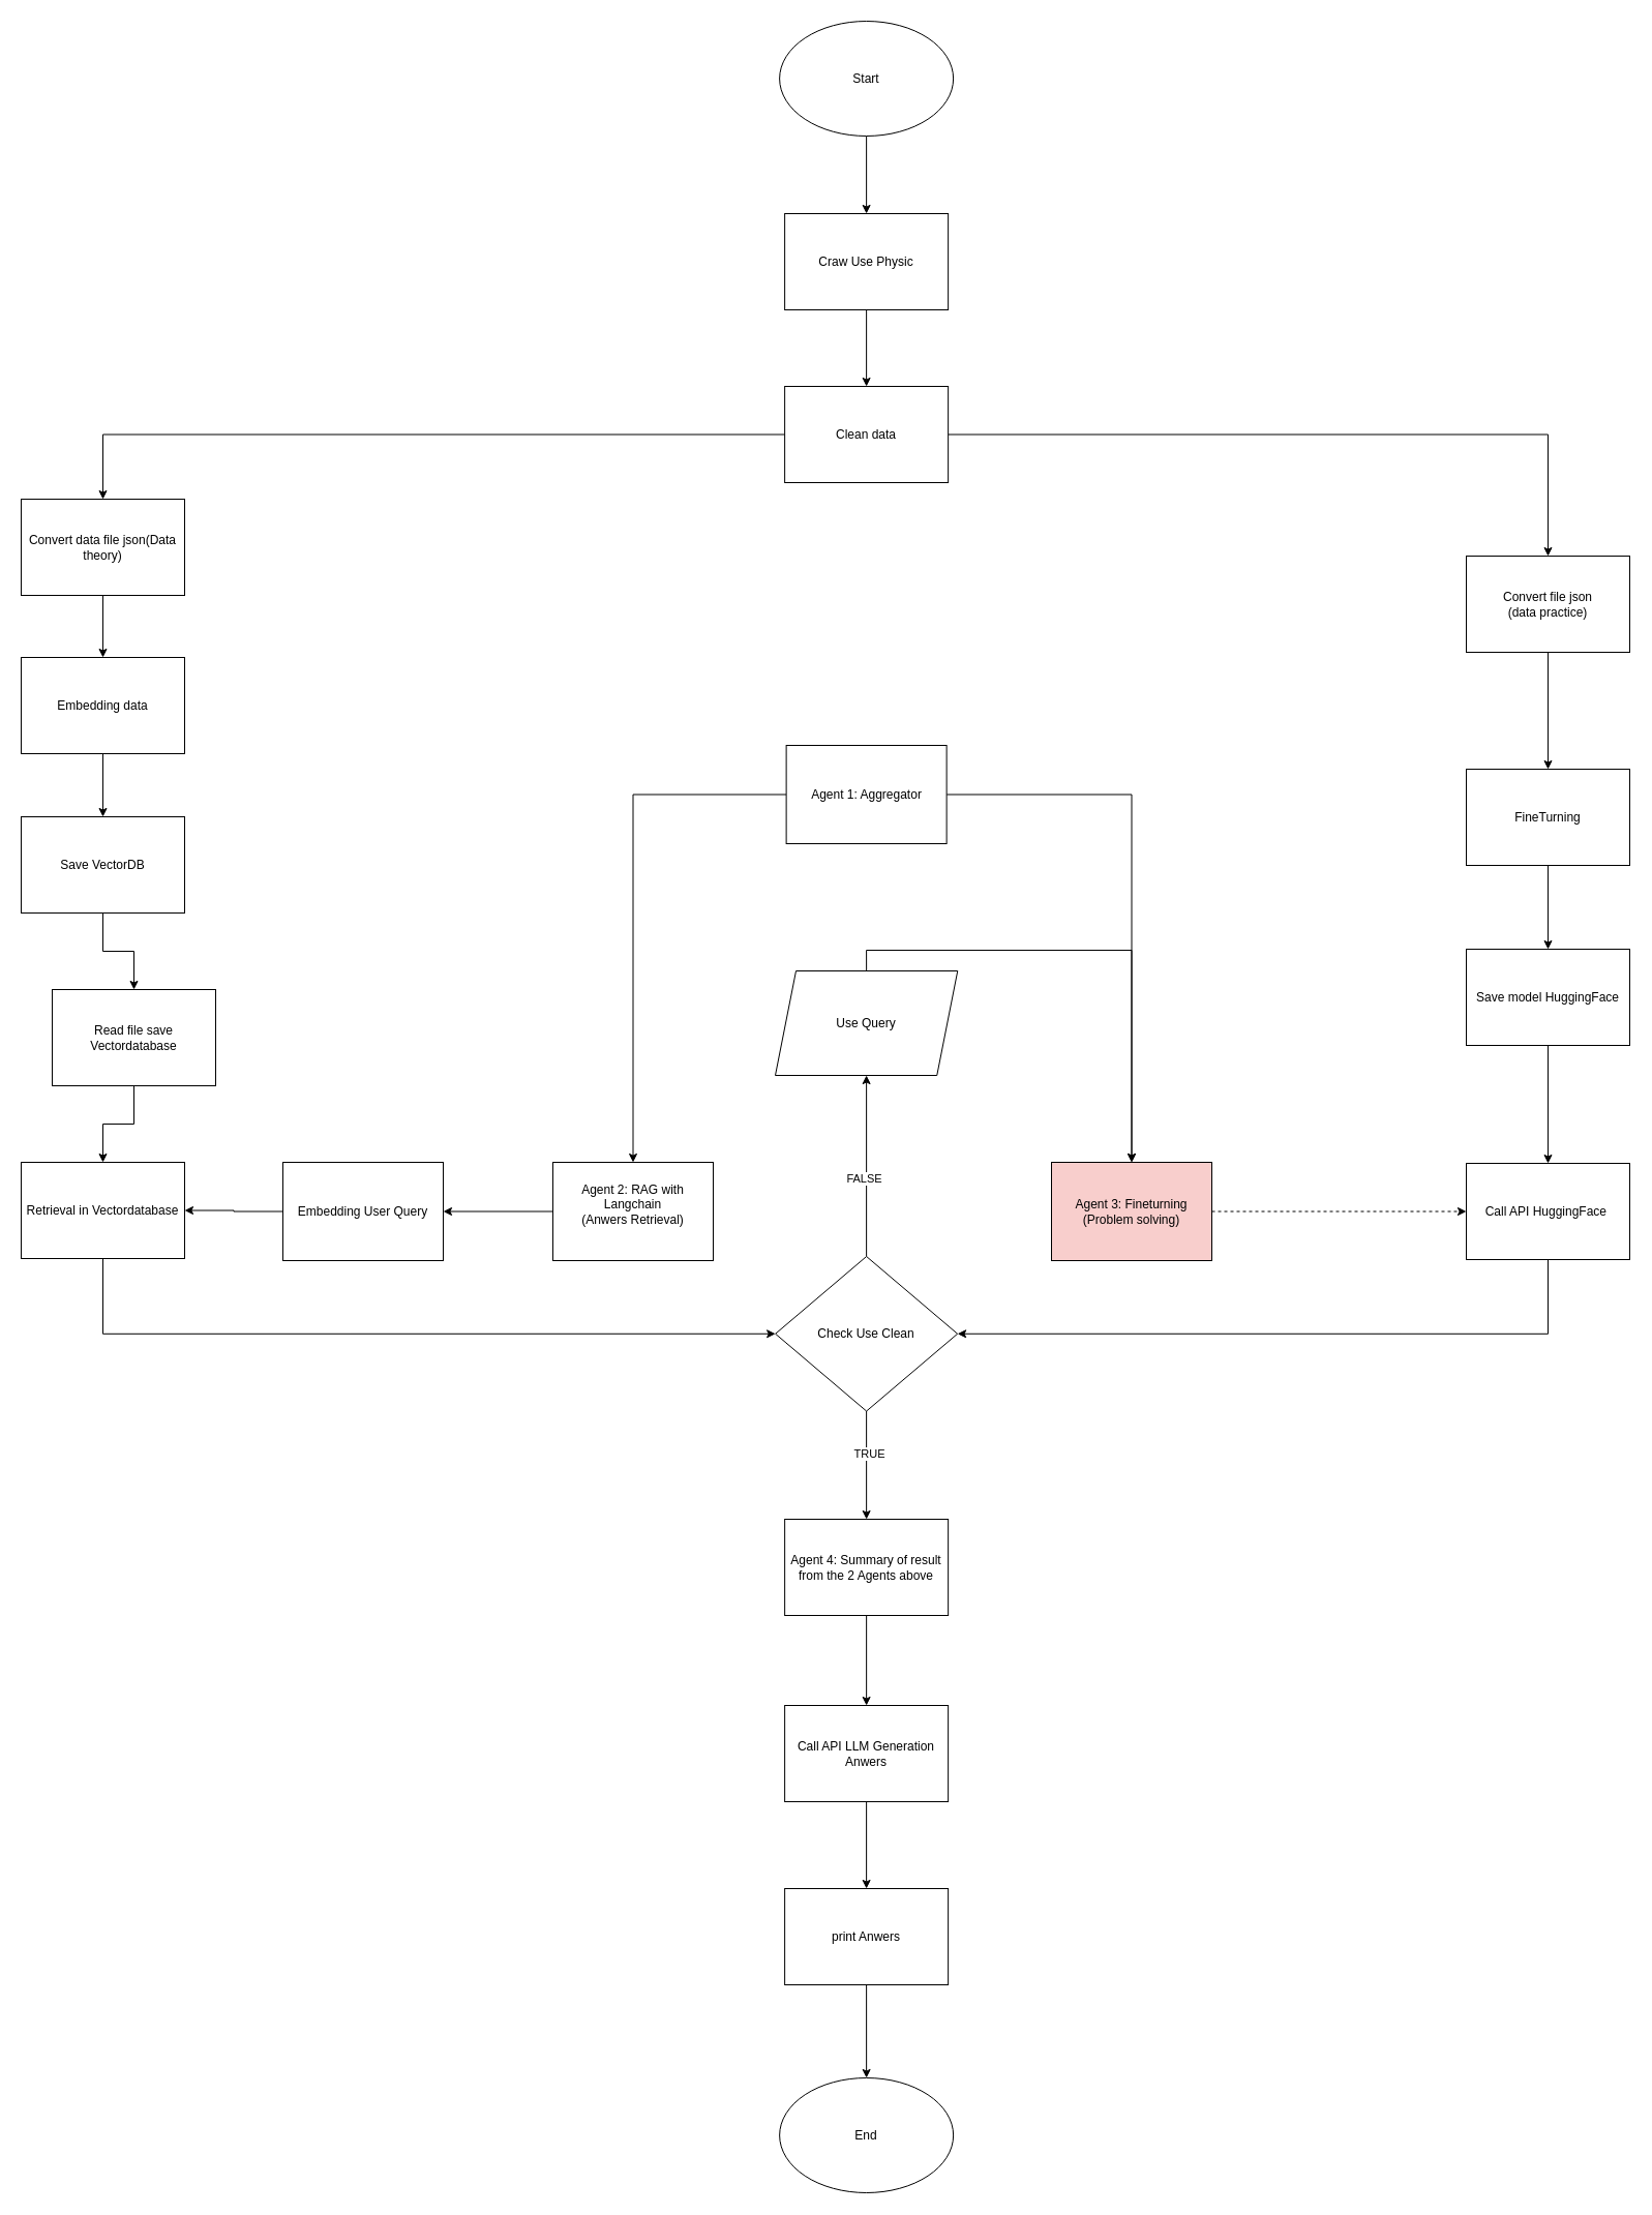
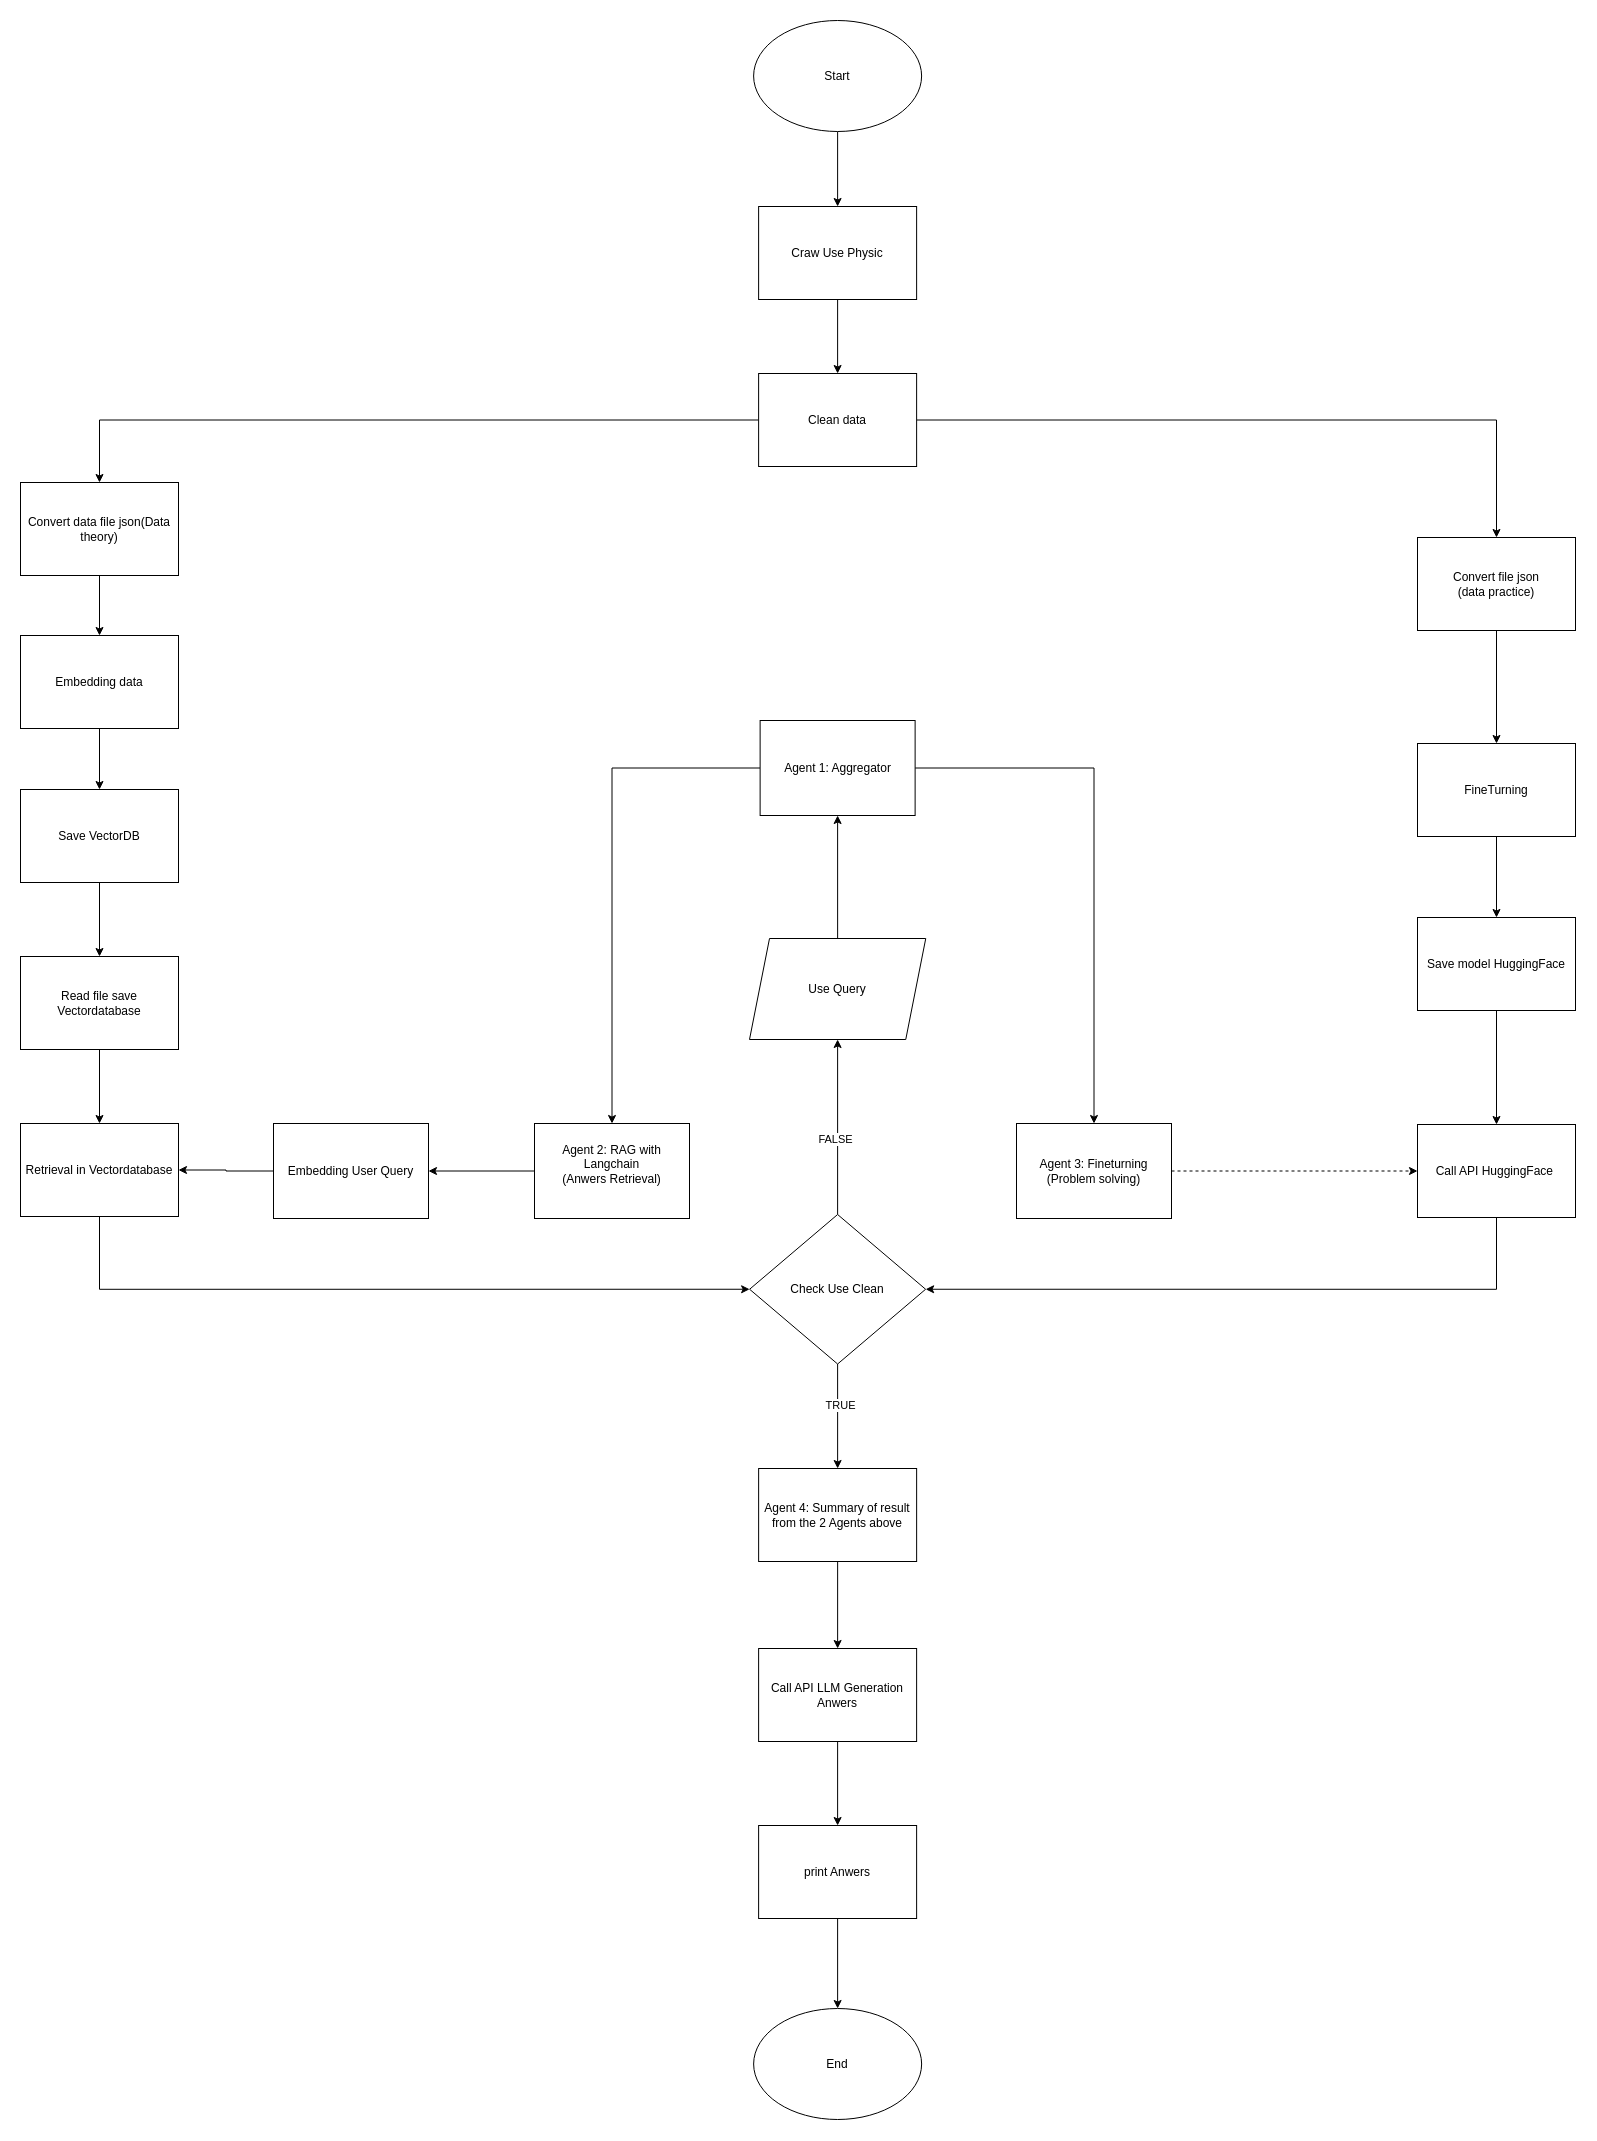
- <mxCell id="4" style="edgeStyle=orthogonalEdgeStyle;rounded=0;orthogonalLoop=1;jettySize=auto;html=1;exitX=0.5;exitY=0;exitDx=0;exitDy=0;" edge="1" parent="1" source="5" target="41"><mxGeometry relative="1" as="geometry" /></mxCell>
+ <mxCell id="4" style="edgeStyle=orthogonalEdgeStyle;rounded=0;orthogonalLoop=1;jettySize=auto;html=1;exitX=0.5;exitY=0;exitDx=0;exitDy=0;entryX=0.5;entryY=1;entryDx=0;entryDy=0;" edge="1" parent="1" source="5" target="35"><mxGeometry relative="1" as="geometry" /></mxCell>
- <mxCell id="9" value="&lt;div&gt;Read file save Vectordatabase&lt;/div&gt;" style="whiteSpace=wrap;html=1;rounded=0;" parent="1" vertex="1"><mxGeometry x="50" y="956" width="158" height="93" as="geometry" /></mxCell>
+ <mxCell id="9" value="&lt;div&gt;Read file save Vectordatabase&lt;/div&gt;" style="whiteSpace=wrap;html=1;rounded=0;" parent="1" vertex="1"><mxGeometry x="20" y="956" width="158" height="93" as="geometry" /></mxCell>
- <mxCell id="41" value="Agent 3: Fineturning&lt;div&gt;(Problem solving)&lt;/div&gt;" style="rounded=0;whiteSpace=wrap;html=1;fillColor=#f8cecc;" vertex="1" parent="1"><mxGeometry x="1016" y="1123" width="155" height="95" as="geometry" /></mxCell>
+ <mxCell id="41" value="Agent 3: Fineturning&lt;div&gt;(Problem solving)&lt;/div&gt;" style="rounded=0;whiteSpace=wrap;html=1;" vertex="1" parent="1"><mxGeometry x="1016" y="1123" width="155" height="95" as="geometry" /></mxCell>
